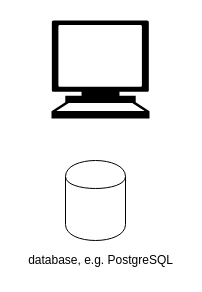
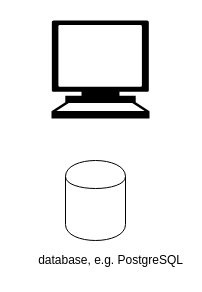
- <mxCell id="4" value="database, e.g. PostgreSQL" style="text;html=1;resizable=0;autosize=1;align=center;verticalAlign=middle;points=[];fillColor=none;strokeColor=none;rounded=0;" vertex="1" parent="1"><mxGeometry x="20" y="250" width="160" height="20" as="geometry" /></mxCell>
+ <mxCell id="4" value="database, e.g. PostgreSQL" style="text;html=1;resizable=0;autosize=1;align=center;verticalAlign=middle;points=[];fillColor=none;strokeColor=none;rounded=0;" vertex="1" parent="1"><mxGeometry x="30" y="250" width="160" height="20" as="geometry" /></mxCell>
